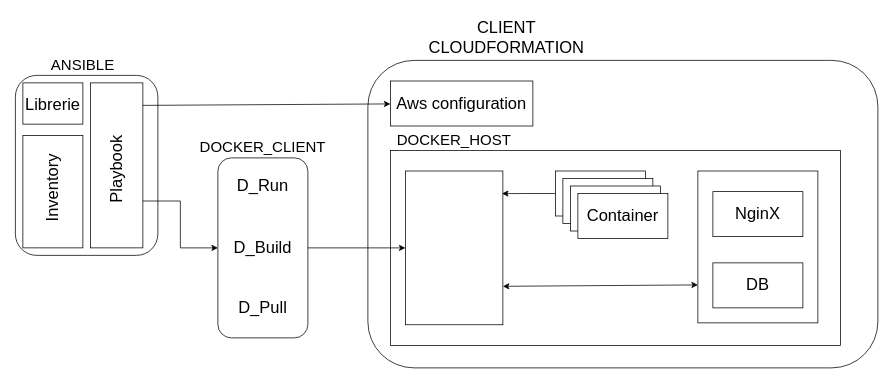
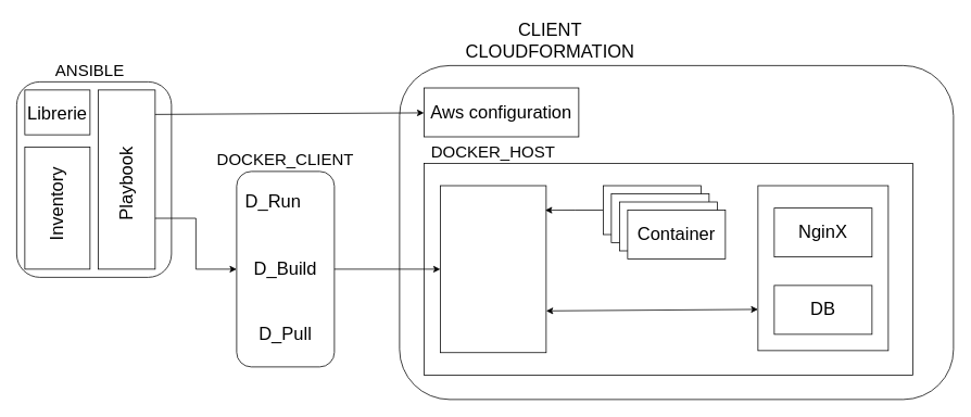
- <mxCell id="15" value="D_Run" style="text;html=1;strokeColor=none;fillColor=none;align=center;verticalAlign=middle;whiteSpace=wrap;rounded=0;horizontal=1;fontSize=22;" vertex="1" parent="1"><mxGeometry x="310" y="217.5" width="80" height="60" as="geometry" /></mxCell>
+ <mxCell id="15" value="D_Run" style="text;html=1;strokeColor=none;fillColor=none;align=center;verticalAlign=middle;whiteSpace=wrap;rounded=0;horizontal=1;fontSize=22;" vertex="1" parent="1"><mxGeometry x="295" y="217.5" width="80" height="60" as="geometry" /></mxCell>
